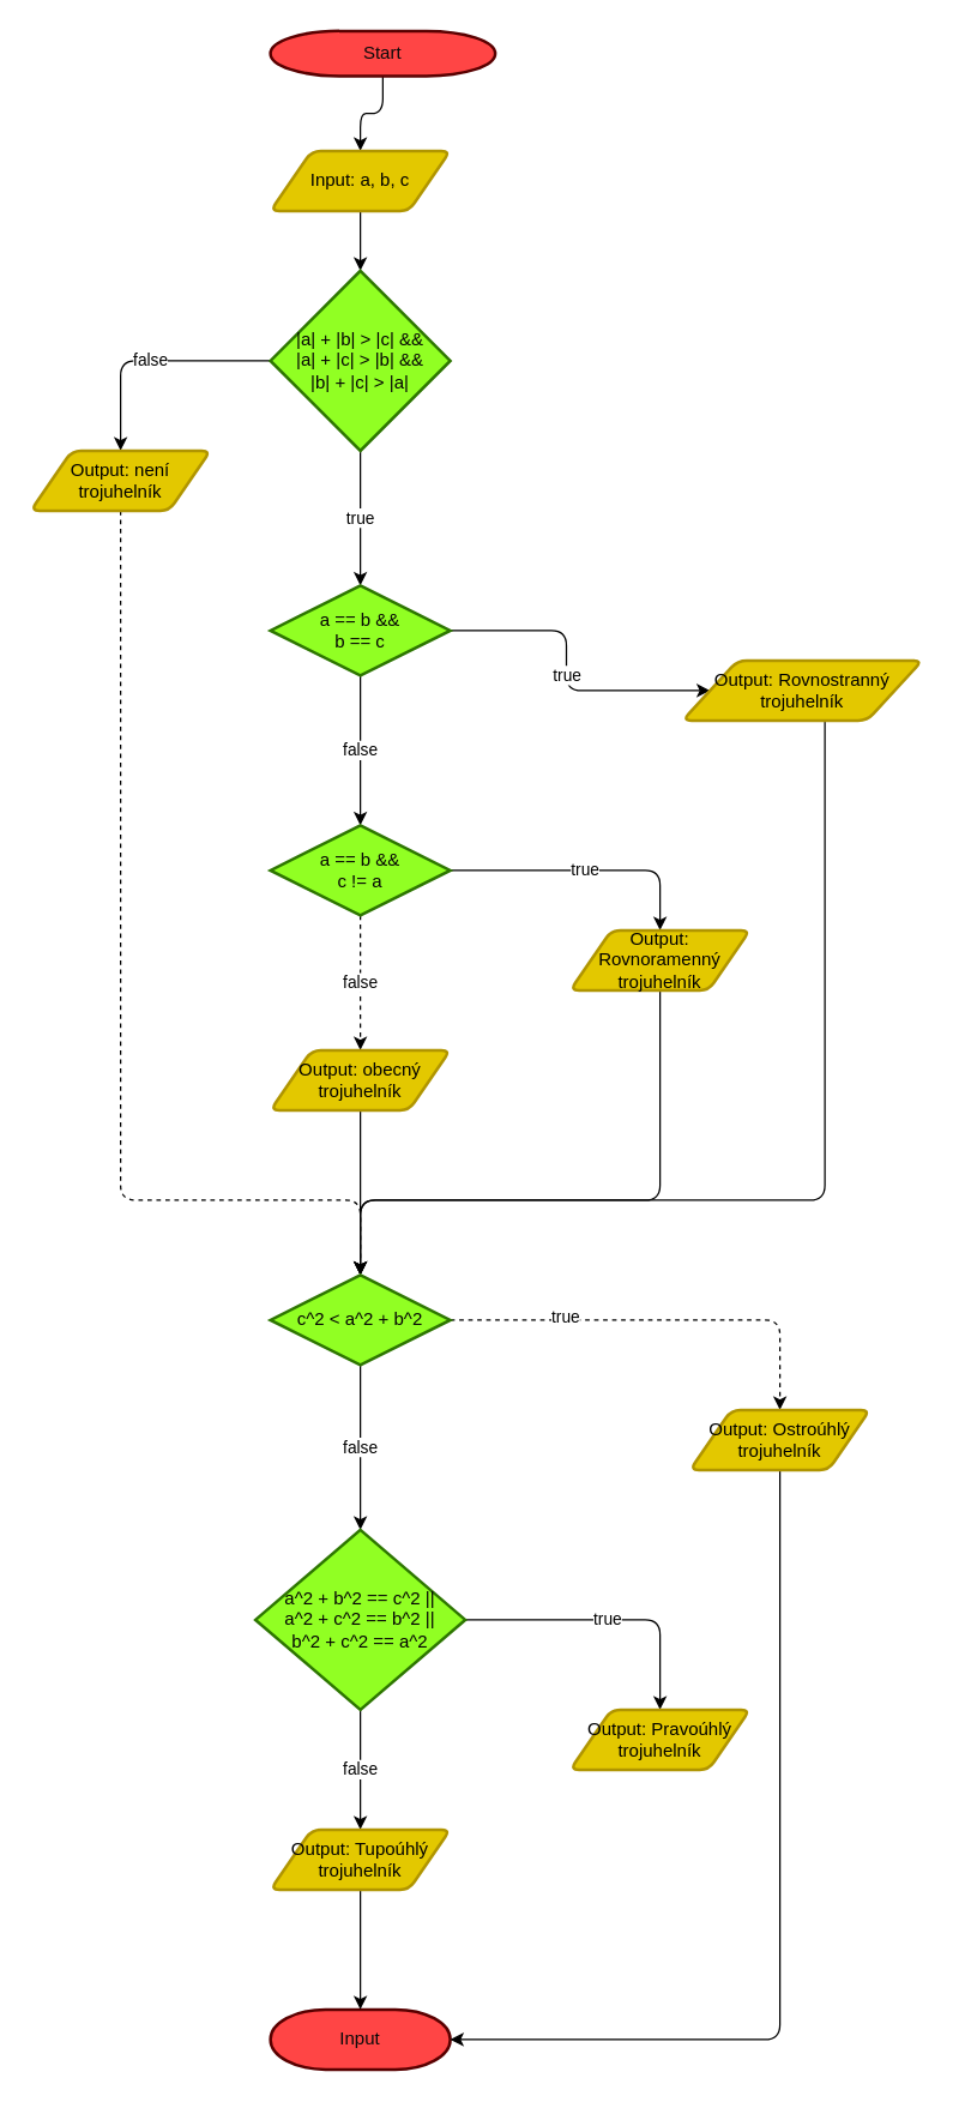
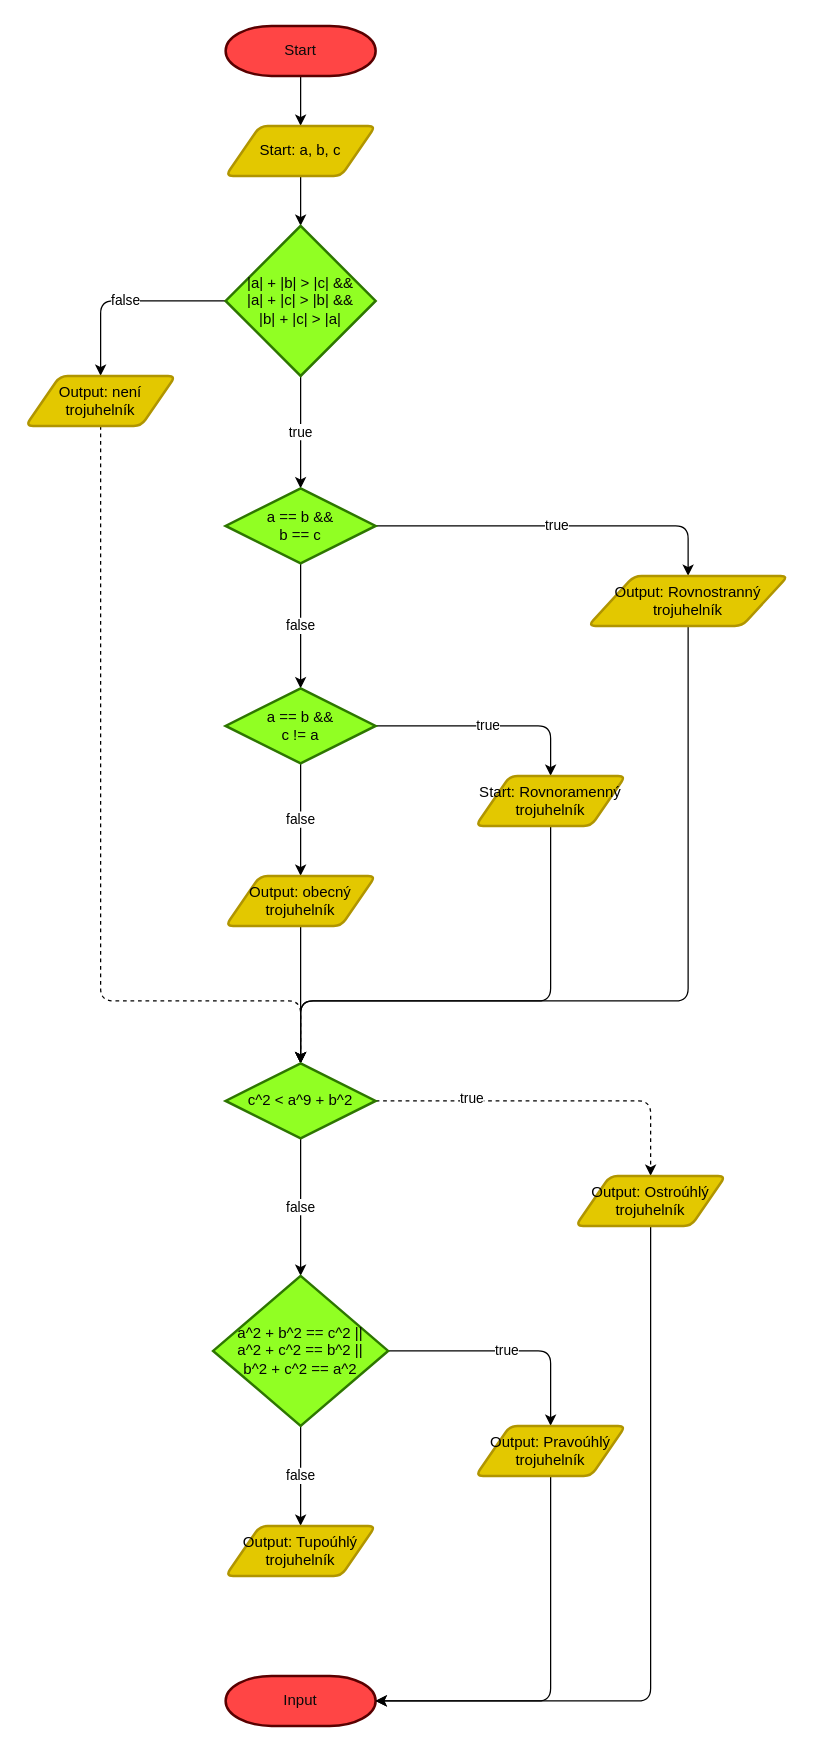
- <mxCell id="4" value="Start" style="strokeWidth=2;html=1;shape=mxgraph.flowchart.terminator;whiteSpace=wrap;fillColor=#FF4545;strokeColor=#590000;fontColor=#0A0A0A;" vertex="1" parent="1"><mxGeometry x="180" y="20" width="150" height="30" as="geometry" /></mxCell>
+ <mxCell id="4" value="Start" style="strokeWidth=2;html=1;shape=mxgraph.flowchart.terminator;whiteSpace=wrap;fillColor=#FF4545;strokeColor=#590000;fontColor=#0A0A0A;" vertex="1" parent="1"><mxGeometry x="180" y="20" width="120" height="40" as="geometry" /></mxCell>
- <mxCell id="6" value="Input: a, b, c" style="shape=parallelogram;html=1;strokeWidth=2;perimeter=parallelogramPerimeter;whiteSpace=wrap;rounded=1;arcSize=12;size=0.23;fillColor=#e3c800;fontColor=#000000;strokeColor=#B09500;" vertex="1" parent="1"><mxGeometry x="180" y="100" width="120" height="40" as="geometry" /></mxCell>
+ <mxCell id="6" value="Start: a, b, c" style="shape=parallelogram;html=1;strokeWidth=2;perimeter=parallelogramPerimeter;whiteSpace=wrap;rounded=1;arcSize=12;size=0.23;fillColor=#e3c800;fontColor=#000000;strokeColor=#B09500;" vertex="1" parent="1"><mxGeometry x="180" y="100" width="120" height="40" as="geometry" /></mxCell>
- <mxCell id="16" value="Output: Rovnostranný trojuhelník" style="shape=parallelogram;html=1;strokeWidth=2;perimeter=parallelogramPerimeter;whiteSpace=wrap;rounded=1;arcSize=12;size=0.23;fillColor=#e3c800;fontColor=#000000;strokeColor=#B09500;" vertex="1" parent="1"><mxGeometry x="455" y="440" width="160" height="40" as="geometry" /></mxCell>
+ <mxCell id="16" value="Output: Rovnostranný trojuhelník" style="shape=parallelogram;html=1;strokeWidth=2;perimeter=parallelogramPerimeter;whiteSpace=wrap;rounded=1;arcSize=12;size=0.23;fillColor=#e3c800;fontColor=#000000;strokeColor=#B09500;" vertex="1" parent="1"><mxGeometry x="470" y="460" width="160" height="40" as="geometry" /></mxCell>
- <mxCell id="18" value="false" style="edgeStyle=orthogonalEdgeStyle;rounded=1;orthogonalLoop=1;jettySize=auto;html=1;dashed=1;" edge="1" parent="1" source="19" target="23"><mxGeometry relative="1" as="geometry" /></mxCell>
+ <mxCell id="18" value="false" style="edgeStyle=orthogonalEdgeStyle;rounded=1;orthogonalLoop=1;jettySize=auto;html=1;" edge="1" parent="1" source="19" target="23"><mxGeometry relative="1" as="geometry" /></mxCell>
- <mxCell id="21" value="Output: Rovnoramenný trojuhelník" style="shape=parallelogram;html=1;strokeWidth=2;perimeter=parallelogramPerimeter;whiteSpace=wrap;rounded=1;arcSize=12;size=0.23;fillColor=#e3c800;fontColor=#000000;strokeColor=#B09500;" vertex="1" parent="1"><mxGeometry x="380" y="620" width="120" height="40" as="geometry" /></mxCell>
+ <mxCell id="21" value="Start: Rovnoramenný trojuhelník" style="shape=parallelogram;html=1;strokeWidth=2;perimeter=parallelogramPerimeter;whiteSpace=wrap;rounded=1;arcSize=12;size=0.23;fillColor=#e3c800;fontColor=#000000;strokeColor=#B09500;" vertex="1" parent="1"><mxGeometry x="380" y="620" width="120" height="40" as="geometry" /></mxCell>
- <mxCell id="28" value="c^2 &amp;lt; a^2 + b^2" style="strokeWidth=2;html=1;shape=mxgraph.flowchart.decision;whiteSpace=wrap;fillColor=#91FF23;strokeColor=#2D7600;fontColor=#050505;labelBackgroundColor=none;labelBorderColor=none;" vertex="1" parent="1"><mxGeometry x="180" y="850" width="120" height="60" as="geometry" /></mxCell>
+ <mxCell id="28" value="c^2 &amp;lt; a^9 + b^2" style="strokeWidth=2;html=1;shape=mxgraph.flowchart.decision;whiteSpace=wrap;fillColor=#91FF23;strokeColor=#2D7600;fontColor=#050505;labelBackgroundColor=none;labelBorderColor=none;" vertex="1" parent="1"><mxGeometry x="180" y="850" width="120" height="60" as="geometry" /></mxCell>
+ <mxCell id="34" style="edgeStyle=orthogonalEdgeStyle;rounded=1;orthogonalLoop=1;jettySize=auto;html=1;" edge="1" parent="1" source="35" target="24"><mxGeometry relative="1" as="geometry"><Array as="points"><mxPoint x="440" y="1360" /></Array></mxGeometry></mxCell>
- <mxCell id="36" style="edgeStyle=orthogonalEdgeStyle;rounded=1;orthogonalLoop=1;jettySize=auto;html=1;" edge="1" parent="1" source="37" target="24"><mxGeometry relative="1" as="geometry" /></mxCell>
